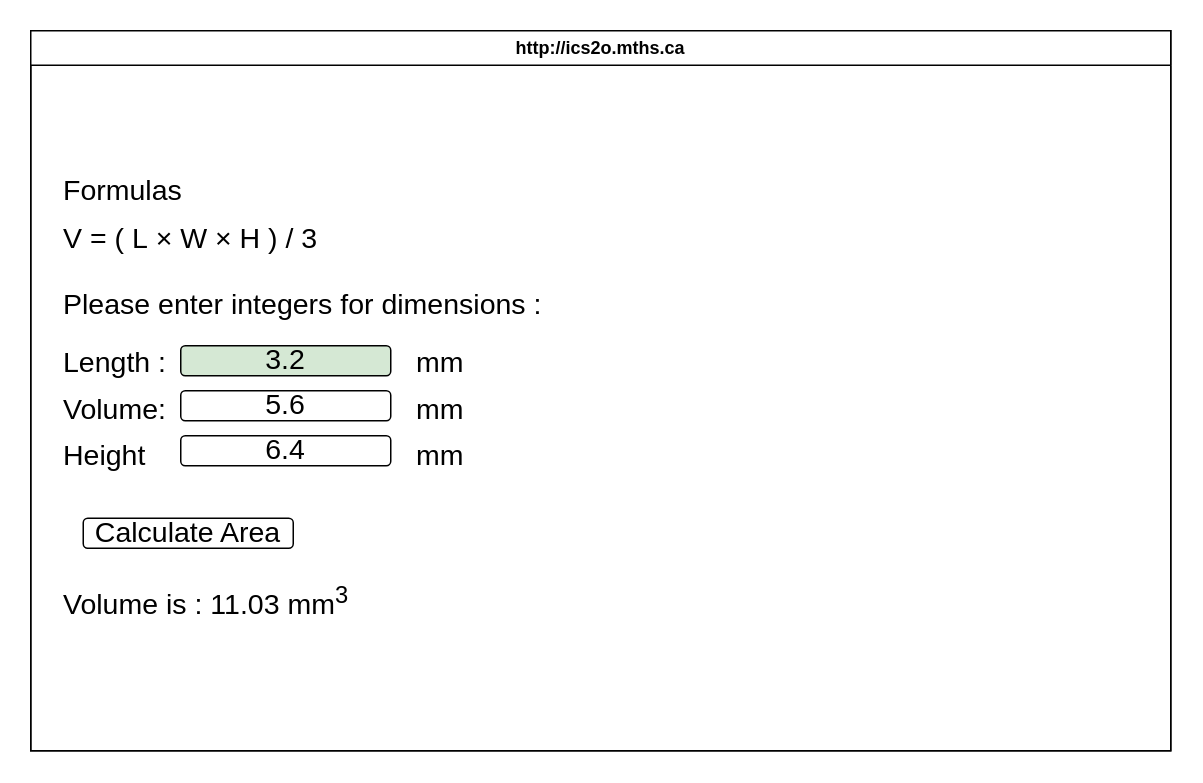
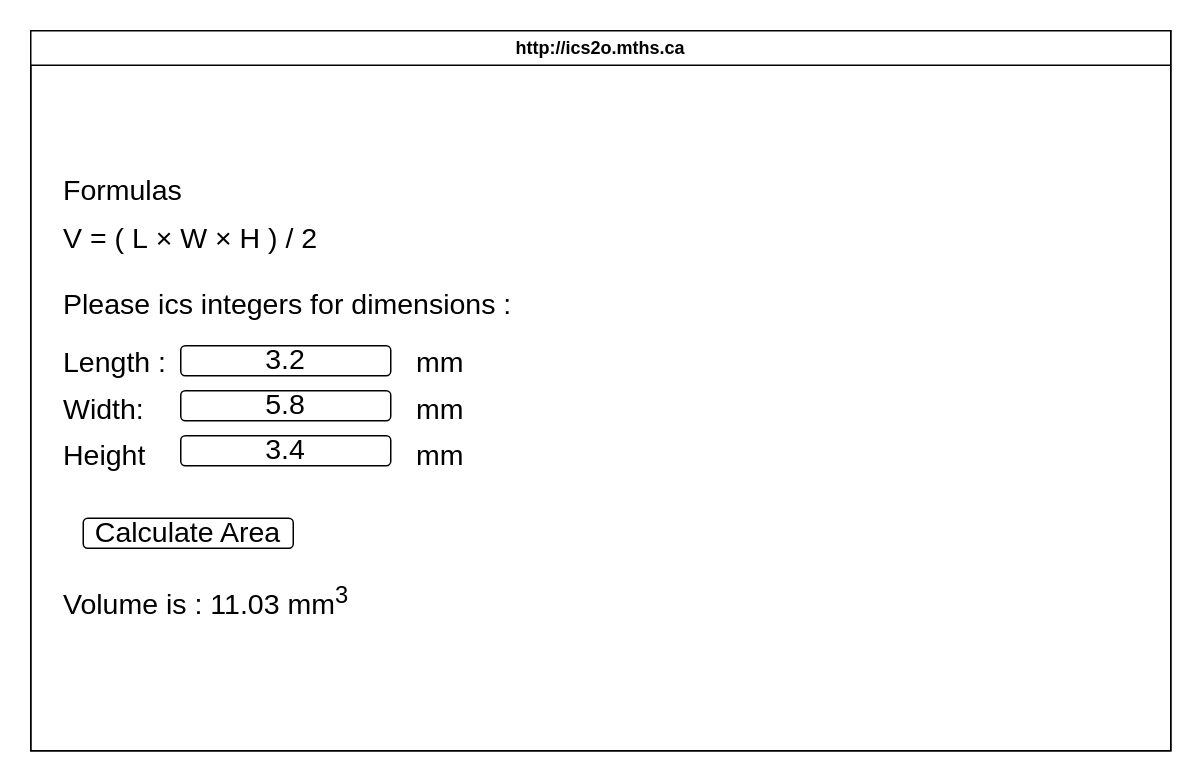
- <mxCell id="4" value="&lt;font color=&quot;#000000&quot;&gt;&lt;font style=&quot;font-size: 19px;&quot;&gt;&lt;span style=&quot;font-size: 19px;&quot;&gt;Formulas&lt;/span&gt;&lt;br&gt;&lt;font style=&quot;font-size: 19px;&quot;&gt;V = ( L&amp;nbsp;&lt;/font&gt;&lt;/font&gt;&lt;span style=&quot;font-size: 19px;&quot;&gt;&lt;font style=&quot;font-size: 19px;&quot;&gt;× W&amp;nbsp;&lt;/font&gt;&lt;/span&gt;&lt;font style=&quot;font-size: 19px;&quot;&gt;× H ) / 3&lt;/font&gt;&lt;/font&gt;" style="text;html=1;align=left;verticalAlign=middle;resizable=0;points=[];autosize=1;strokeColor=none;fillColor=none;fontSize=26;" vertex="1" parent="3"><mxGeometry x="20" y="80" width="190" height="80" as="geometry" /></mxCell>
+ <mxCell id="4" value="&lt;font color=&quot;#000000&quot;&gt;&lt;font style=&quot;font-size: 19px;&quot;&gt;&lt;span style=&quot;font-size: 19px;&quot;&gt;Formulas&lt;/span&gt;&lt;br&gt;&lt;font style=&quot;font-size: 19px;&quot;&gt;V = ( L&amp;nbsp;&lt;/font&gt;&lt;/font&gt;&lt;span style=&quot;font-size: 19px;&quot;&gt;&lt;font style=&quot;font-size: 19px;&quot;&gt;× W&amp;nbsp;&lt;/font&gt;&lt;/span&gt;&lt;font style=&quot;font-size: 19px;&quot;&gt;× H ) / 2&lt;/font&gt;&lt;/font&gt;" style="text;html=1;align=left;verticalAlign=middle;resizable=0;points=[];autosize=1;strokeColor=none;fillColor=none;fontSize=26;" vertex="1" parent="3"><mxGeometry x="20" y="80" width="190" height="80" as="geometry" /></mxCell>
- <mxCell id="5" value="&lt;font style=&quot;font-size: 19px;&quot;&gt;Please enter integers for dimensions :&lt;br&gt;&lt;/font&gt;" style="text;html=1;align=left;verticalAlign=middle;resizable=0;points=[];autosize=1;strokeColor=none;fillColor=none;fontSize=26;" vertex="1" parent="3"><mxGeometry x="20" y="160" width="340" height="40" as="geometry" /></mxCell>
+ <mxCell id="5" value="&lt;font style=&quot;font-size: 19px;&quot;&gt;Please ics integers for dimensions :&lt;br&gt;&lt;/font&gt;" style="text;html=1;align=left;verticalAlign=middle;resizable=0;points=[];autosize=1;strokeColor=none;fillColor=none;fontSize=26;" vertex="1" parent="3"><mxGeometry x="20" y="160" width="340" height="40" as="geometry" /></mxCell>
- <mxCell id="7" value="3.2" style="rounded=1;whiteSpace=wrap;html=1;fontSize=19;fillColor=#d5e8d4;" vertex="1" parent="3"><mxGeometry x="100" y="210" width="140" height="20" as="geometry" /></mxCell>
+ <mxCell id="7" value="3.2" style="rounded=1;whiteSpace=wrap;html=1;fontSize=19;" vertex="1" parent="3"><mxGeometry x="100" y="210" width="140" height="20" as="geometry" /></mxCell>
- <mxCell id="6" value="&lt;font style=&quot;font-size: 19px;&quot;&gt;Length :&lt;br&gt;Volume:&lt;br&gt;Height&amp;nbsp;&lt;br&gt;&lt;/font&gt;" style="text;html=1;align=left;verticalAlign=middle;resizable=0;points=[];autosize=1;strokeColor=none;fillColor=none;fontSize=26;" vertex="1" parent="3"><mxGeometry x="20" y="195" width="90" height="110" as="geometry" /></mxCell>
+ <mxCell id="6" value="&lt;font style=&quot;font-size: 19px;&quot;&gt;Length :&lt;br&gt;Width:&lt;br&gt;Height&amp;nbsp;&lt;br&gt;&lt;/font&gt;" style="text;html=1;align=left;verticalAlign=middle;resizable=0;points=[];autosize=1;strokeColor=none;fillColor=none;fontSize=26;" vertex="1" parent="3"><mxGeometry x="20" y="195" width="90" height="110" as="geometry" /></mxCell>
- <mxCell id="8" value="5.6" style="rounded=1;whiteSpace=wrap;html=1;fontSize=19;" vertex="1" parent="3"><mxGeometry x="100" y="240" width="140" height="20" as="geometry" /></mxCell>
+ <mxCell id="8" value="5.8" style="rounded=1;whiteSpace=wrap;html=1;fontSize=19;" vertex="1" parent="3"><mxGeometry x="100" y="240" width="140" height="20" as="geometry" /></mxCell>
- <mxCell id="9" value="6.4" style="rounded=1;whiteSpace=wrap;html=1;fontSize=19;" vertex="1" parent="3"><mxGeometry x="100" y="270" width="140" height="20" as="geometry" /></mxCell>
+ <mxCell id="9" value="3.4" style="rounded=1;whiteSpace=wrap;html=1;fontSize=19;" vertex="1" parent="3"><mxGeometry x="100" y="270" width="140" height="20" as="geometry" /></mxCell>
